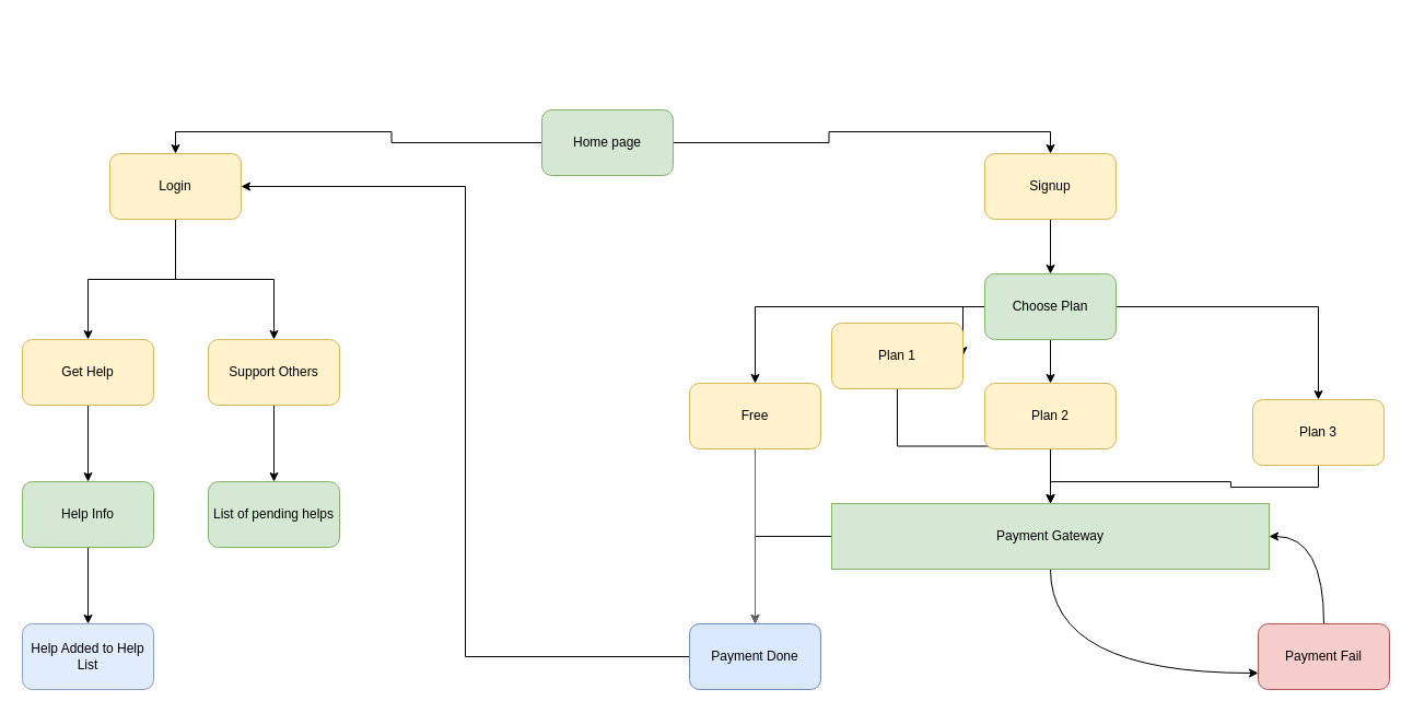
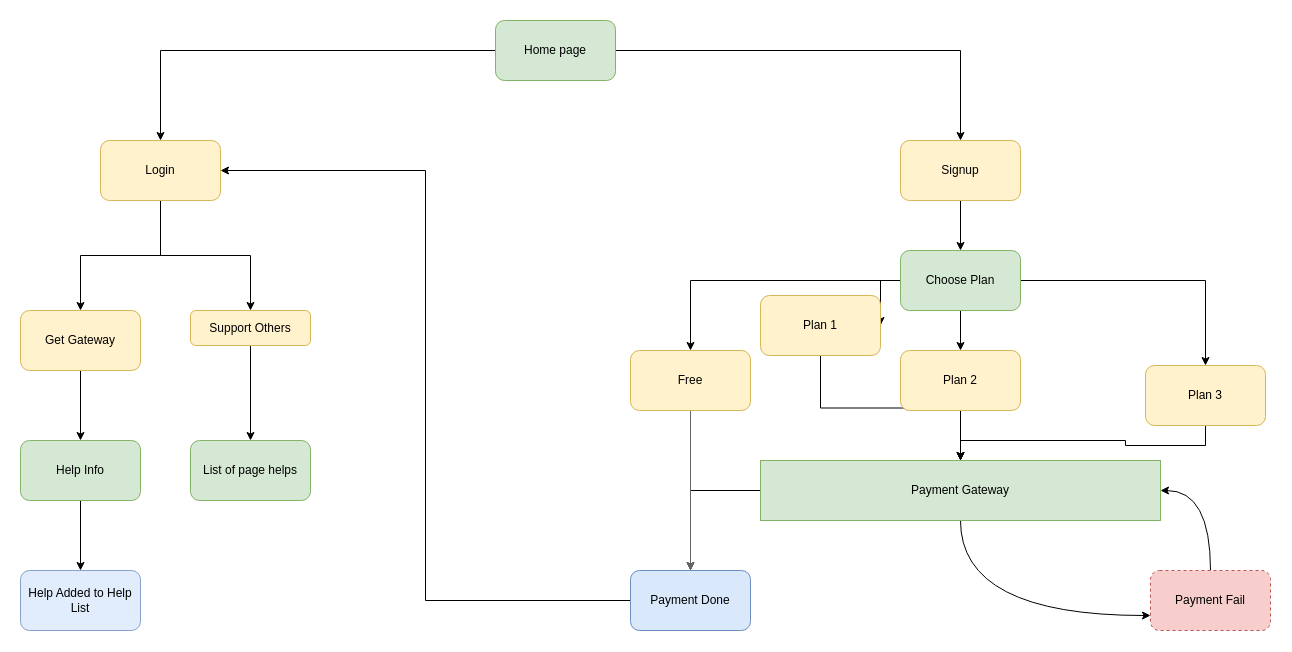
- <mxCell id="9" value="Home page" style="rounded=1;whiteSpace=wrap;html=1;fillColor=#d5e8d4;strokeColor=#82b366;" vertex="1" parent="1"><mxGeometry x="495" y="100" width="120" height="60" as="geometry" /></mxCell>
+ <mxCell id="9" value="Home page" style="rounded=1;whiteSpace=wrap;html=1;fillColor=#d5e8d4;strokeColor=#82b366;" vertex="1" parent="1"><mxGeometry x="495" y="20" width="120" height="60" as="geometry" /></mxCell>
- <mxCell id="29" value="Get Help" style="rounded=1;whiteSpace=wrap;html=1;fillColor=#fff2cc;strokeColor=#d6b656;" vertex="1" parent="1"><mxGeometry x="20" y="310" width="120" height="60" as="geometry" /></mxCell>
+ <mxCell id="29" value="Get Gateway" style="rounded=1;whiteSpace=wrap;html=1;fillColor=#fff2cc;strokeColor=#d6b656;" vertex="1" parent="1"><mxGeometry x="20" y="310" width="120" height="60" as="geometry" /></mxCell>
- <mxCell id="31" value="Support Others" style="rounded=1;whiteSpace=wrap;html=1;fillColor=#fff2cc;strokeColor=#d6b656;" vertex="1" parent="1"><mxGeometry x="190" y="310" width="120" height="60" as="geometry" /></mxCell>
+ <mxCell id="31" value="Support Others" style="rounded=1;whiteSpace=wrap;html=1;fillColor=#fff2cc;strokeColor=#d6b656;" vertex="1" parent="1"><mxGeometry x="190" y="310" width="120" height="35" as="geometry" /></mxCell>
- <mxCell id="34" value="List of pending helps" style="whiteSpace=wrap;html=1;rounded=1;fillColor=#d5e8d4;strokeColor=#82b366;" vertex="1" parent="1"><mxGeometry x="190" y="440" width="120" height="60" as="geometry" /></mxCell>
+ <mxCell id="34" value="List of page helps" style="whiteSpace=wrap;html=1;rounded=1;fillColor=#d5e8d4;strokeColor=#82b366;" vertex="1" parent="1"><mxGeometry x="190" y="440" width="120" height="60" as="geometry" /></mxCell>
- <mxCell id="27" value="Payment Fail" style="rounded=1;whiteSpace=wrap;html=1;fillColor=#f8cecc;strokeColor=#b85450;" vertex="1" parent="1"><mxGeometry x="1150" y="570" width="120" height="60" as="geometry" /></mxCell>
+ <mxCell id="27" value="Payment Fail" style="rounded=1;whiteSpace=wrap;html=1;fillColor=#f8cecc;strokeColor=#b85450;dashed=1;" vertex="1" parent="1"><mxGeometry x="1150" y="570" width="120" height="60" as="geometry" /></mxCell>
